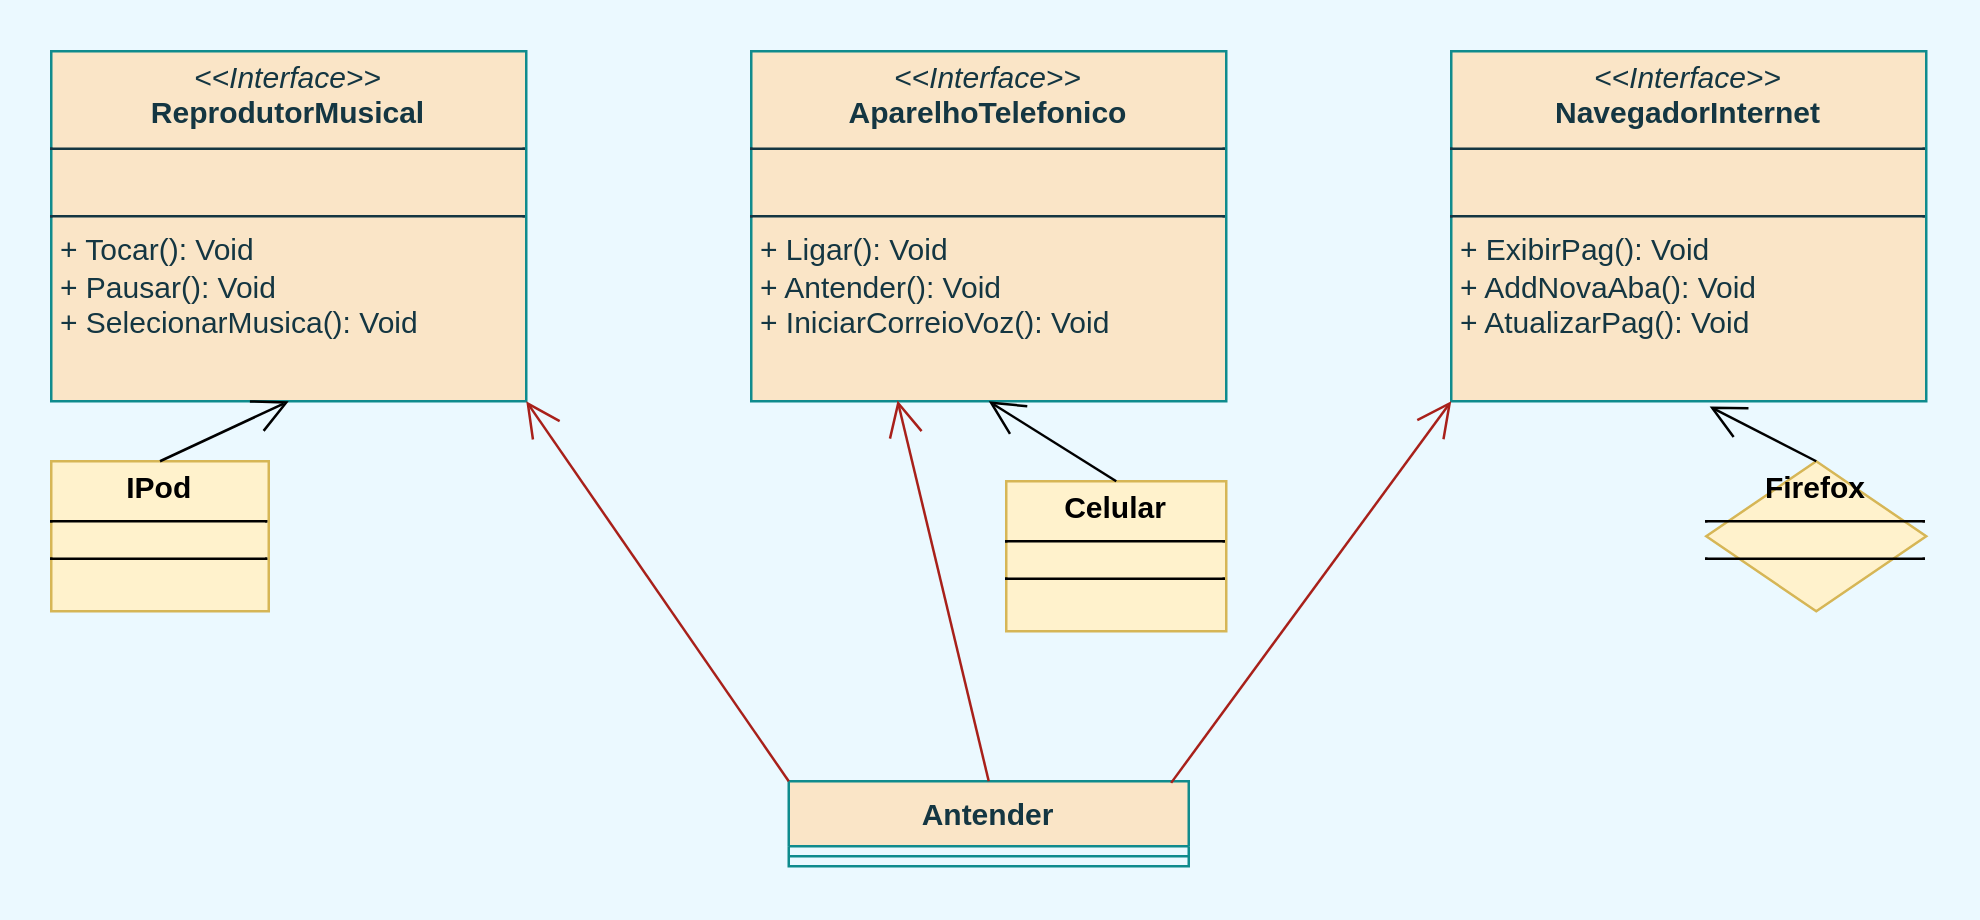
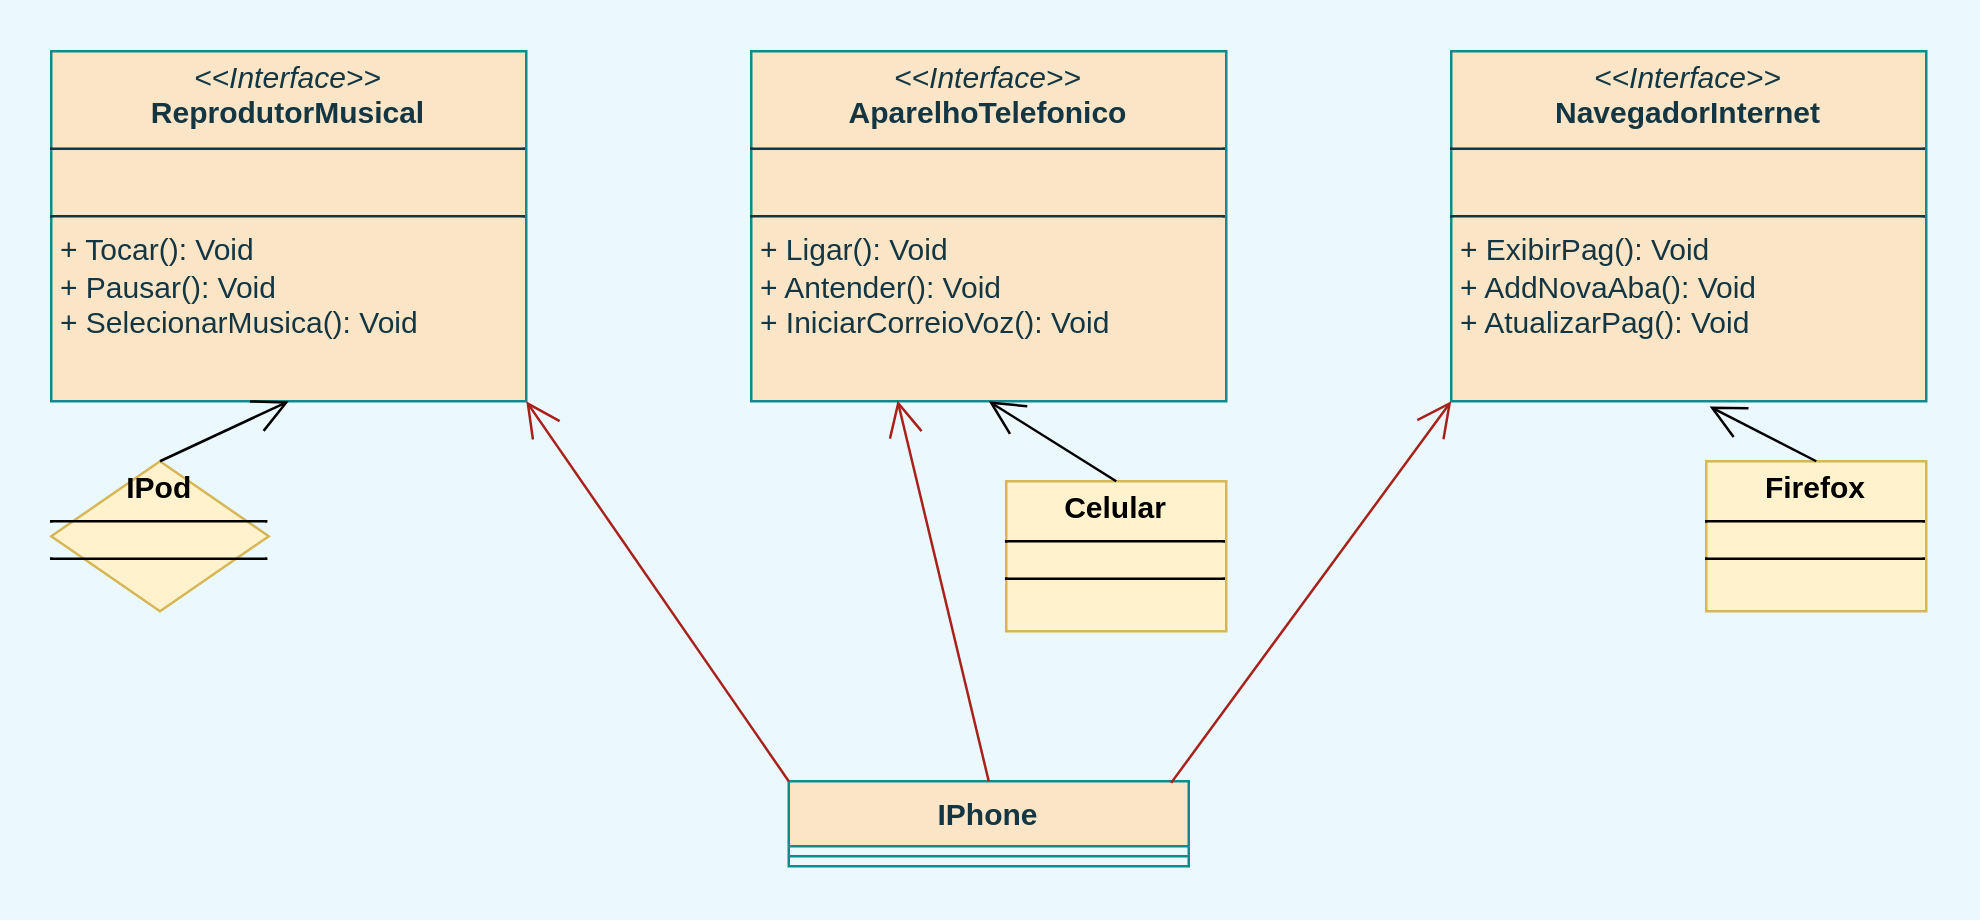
- <mxCell id="10" value="&lt;p style=&quot;margin:0px;margin-top:4px;text-align:center;&quot;&gt;&lt;b&gt;IPod&lt;/b&gt;&lt;/p&gt;&lt;hr size=&quot;1&quot; style=&quot;border-style:solid;&quot;&gt;&lt;div style=&quot;height:2px;&quot;&gt;&lt;/div&gt;&lt;hr size=&quot;1&quot; style=&quot;border-style:solid;&quot;&gt;&lt;div style=&quot;height:2px;&quot;&gt;&lt;/div&gt;" style="verticalAlign=top;align=left;overflow=fill;html=1;whiteSpace=wrap;fillColor=#fff2cc;strokeColor=#d6b656;gradientColor=none;" vertex="1" parent="1"><mxGeometry x="20" y="184" width="87" height="60" as="geometry" /></mxCell>
+ <mxCell id="10" value="&lt;p style=&quot;margin:0px;margin-top:4px;text-align:center;&quot;&gt;&lt;b&gt;IPod&lt;/b&gt;&lt;/p&gt;&lt;hr size=&quot;1&quot; style=&quot;border-style:solid;&quot;&gt;&lt;div style=&quot;height:2px;&quot;&gt;&lt;/div&gt;&lt;hr size=&quot;1&quot; style=&quot;border-style:solid;&quot;&gt;&lt;div style=&quot;height:2px;&quot;&gt;&lt;/div&gt;" style="rhombus;verticalAlign=top;align=left;overflow=fill;html=1;whiteSpace=wrap;fillColor=#fff2cc;strokeColor=#d6b656;gradientColor=none;" vertex="1" parent="1"><mxGeometry x="20" y="184" width="87" height="60" as="geometry" /></mxCell>
- <mxCell id="12" value="&lt;p style=&quot;margin:0px;margin-top:4px;text-align:center;&quot;&gt;&lt;b&gt;Firefox&lt;/b&gt;&lt;/p&gt;&lt;hr size=&quot;1&quot; style=&quot;border-style:solid;&quot;&gt;&lt;div style=&quot;height:2px;&quot;&gt;&lt;/div&gt;&lt;hr size=&quot;1&quot; style=&quot;border-style:solid;&quot;&gt;&lt;div style=&quot;height:2px;&quot;&gt;&lt;/div&gt;" style="rhombus;verticalAlign=top;align=left;overflow=fill;html=1;whiteSpace=wrap;fillColor=#fff2cc;strokeColor=#d6b656;gradientColor=none;" vertex="1" parent="1"><mxGeometry x="682" y="184" width="88" height="60" as="geometry" /></mxCell>
+ <mxCell id="12" value="&lt;p style=&quot;margin:0px;margin-top:4px;text-align:center;&quot;&gt;&lt;b&gt;Firefox&lt;/b&gt;&lt;/p&gt;&lt;hr size=&quot;1&quot; style=&quot;border-style:solid;&quot;&gt;&lt;div style=&quot;height:2px;&quot;&gt;&lt;/div&gt;&lt;hr size=&quot;1&quot; style=&quot;border-style:solid;&quot;&gt;&lt;div style=&quot;height:2px;&quot;&gt;&lt;/div&gt;" style="verticalAlign=top;align=left;overflow=fill;html=1;whiteSpace=wrap;fillColor=#fff2cc;strokeColor=#d6b656;gradientColor=none;" vertex="1" parent="1"><mxGeometry x="682" y="184" width="88" height="60" as="geometry" /></mxCell>
- <mxCell id="2" value="Antender" style="swimlane;fontStyle=1;align=center;verticalAlign=top;childLayout=stackLayout;horizontal=1;startSize=26;horizontalStack=0;resizeParent=1;resizeParentMax=0;resizeLast=0;collapsible=1;marginBottom=0;whiteSpace=wrap;html=1;labelBackgroundColor=none;rounded=0;fillColor=#FAE5C7;strokeColor=#0F8B8D;fontColor=#143642;" vertex="1" parent="1"><mxGeometry x="315" y="312" width="160" height="34" as="geometry" /></mxCell>
+ <mxCell id="2" value="IPhone" style="swimlane;fontStyle=1;align=center;verticalAlign=top;childLayout=stackLayout;horizontal=1;startSize=26;horizontalStack=0;resizeParent=1;resizeParentMax=0;resizeLast=0;collapsible=1;marginBottom=0;whiteSpace=wrap;html=1;labelBackgroundColor=none;rounded=0;fillColor=#FAE5C7;strokeColor=#0F8B8D;fontColor=#143642;" vertex="1" parent="1"><mxGeometry x="315" y="312" width="160" height="34" as="geometry" /></mxCell>
